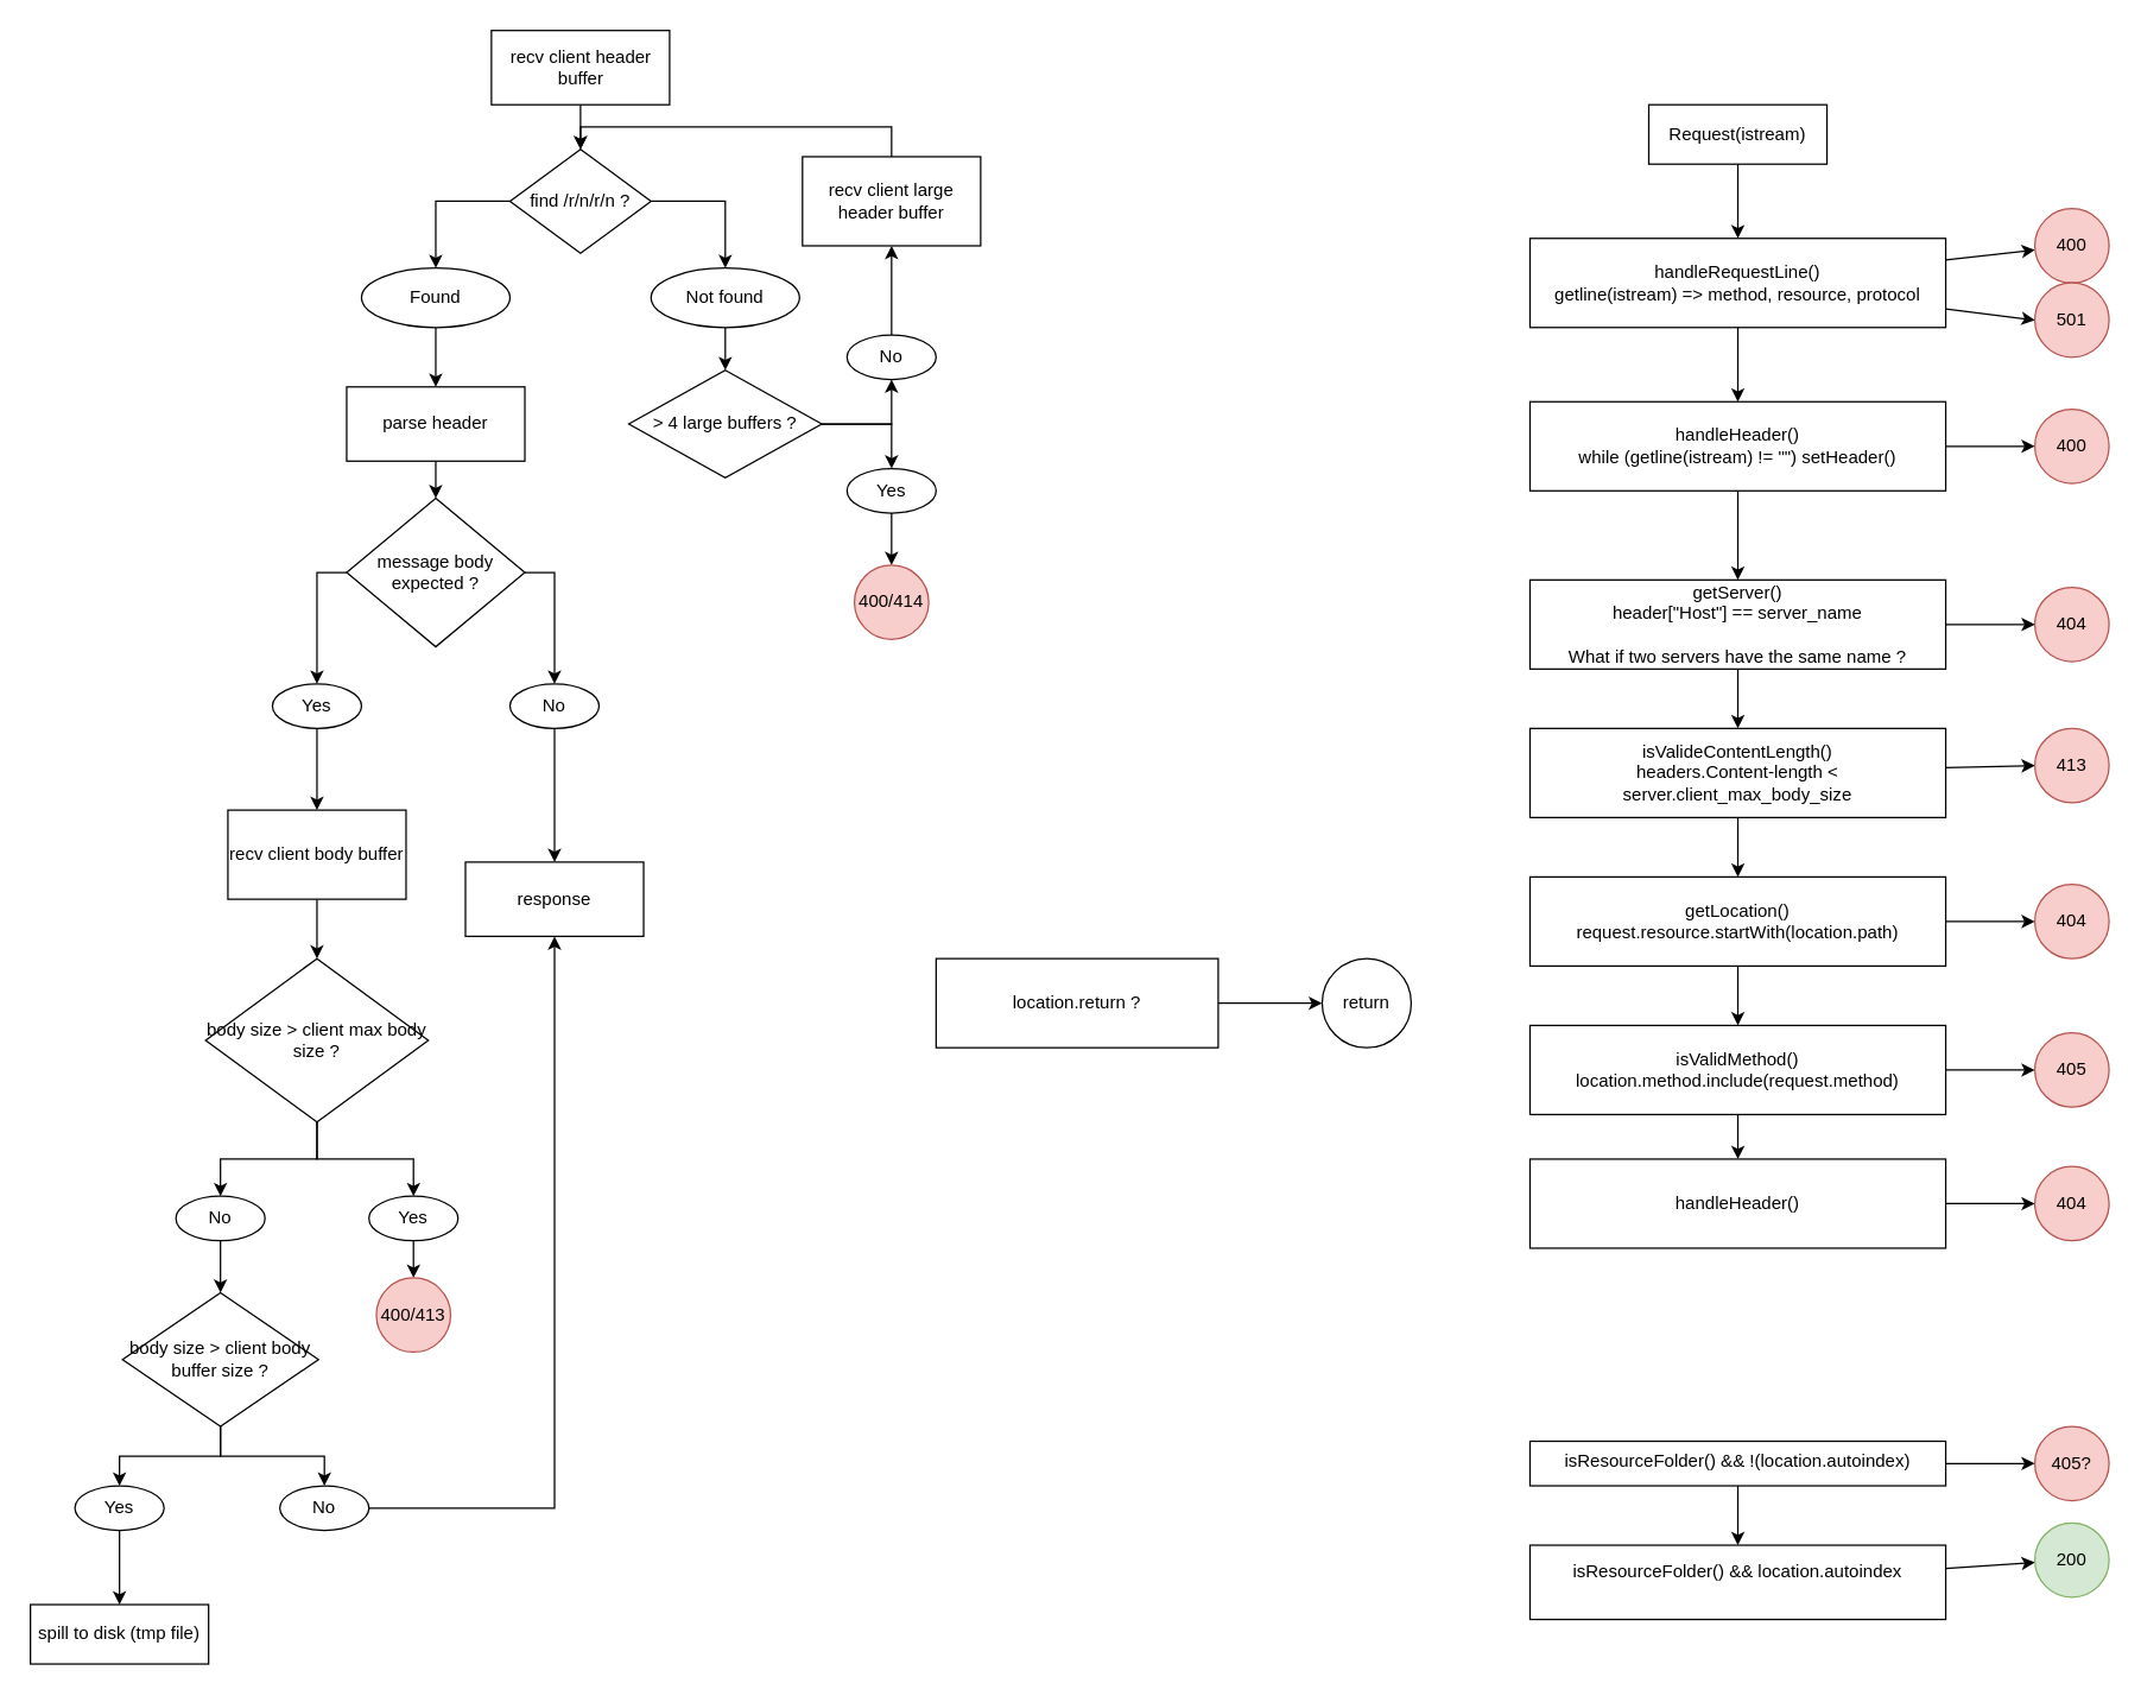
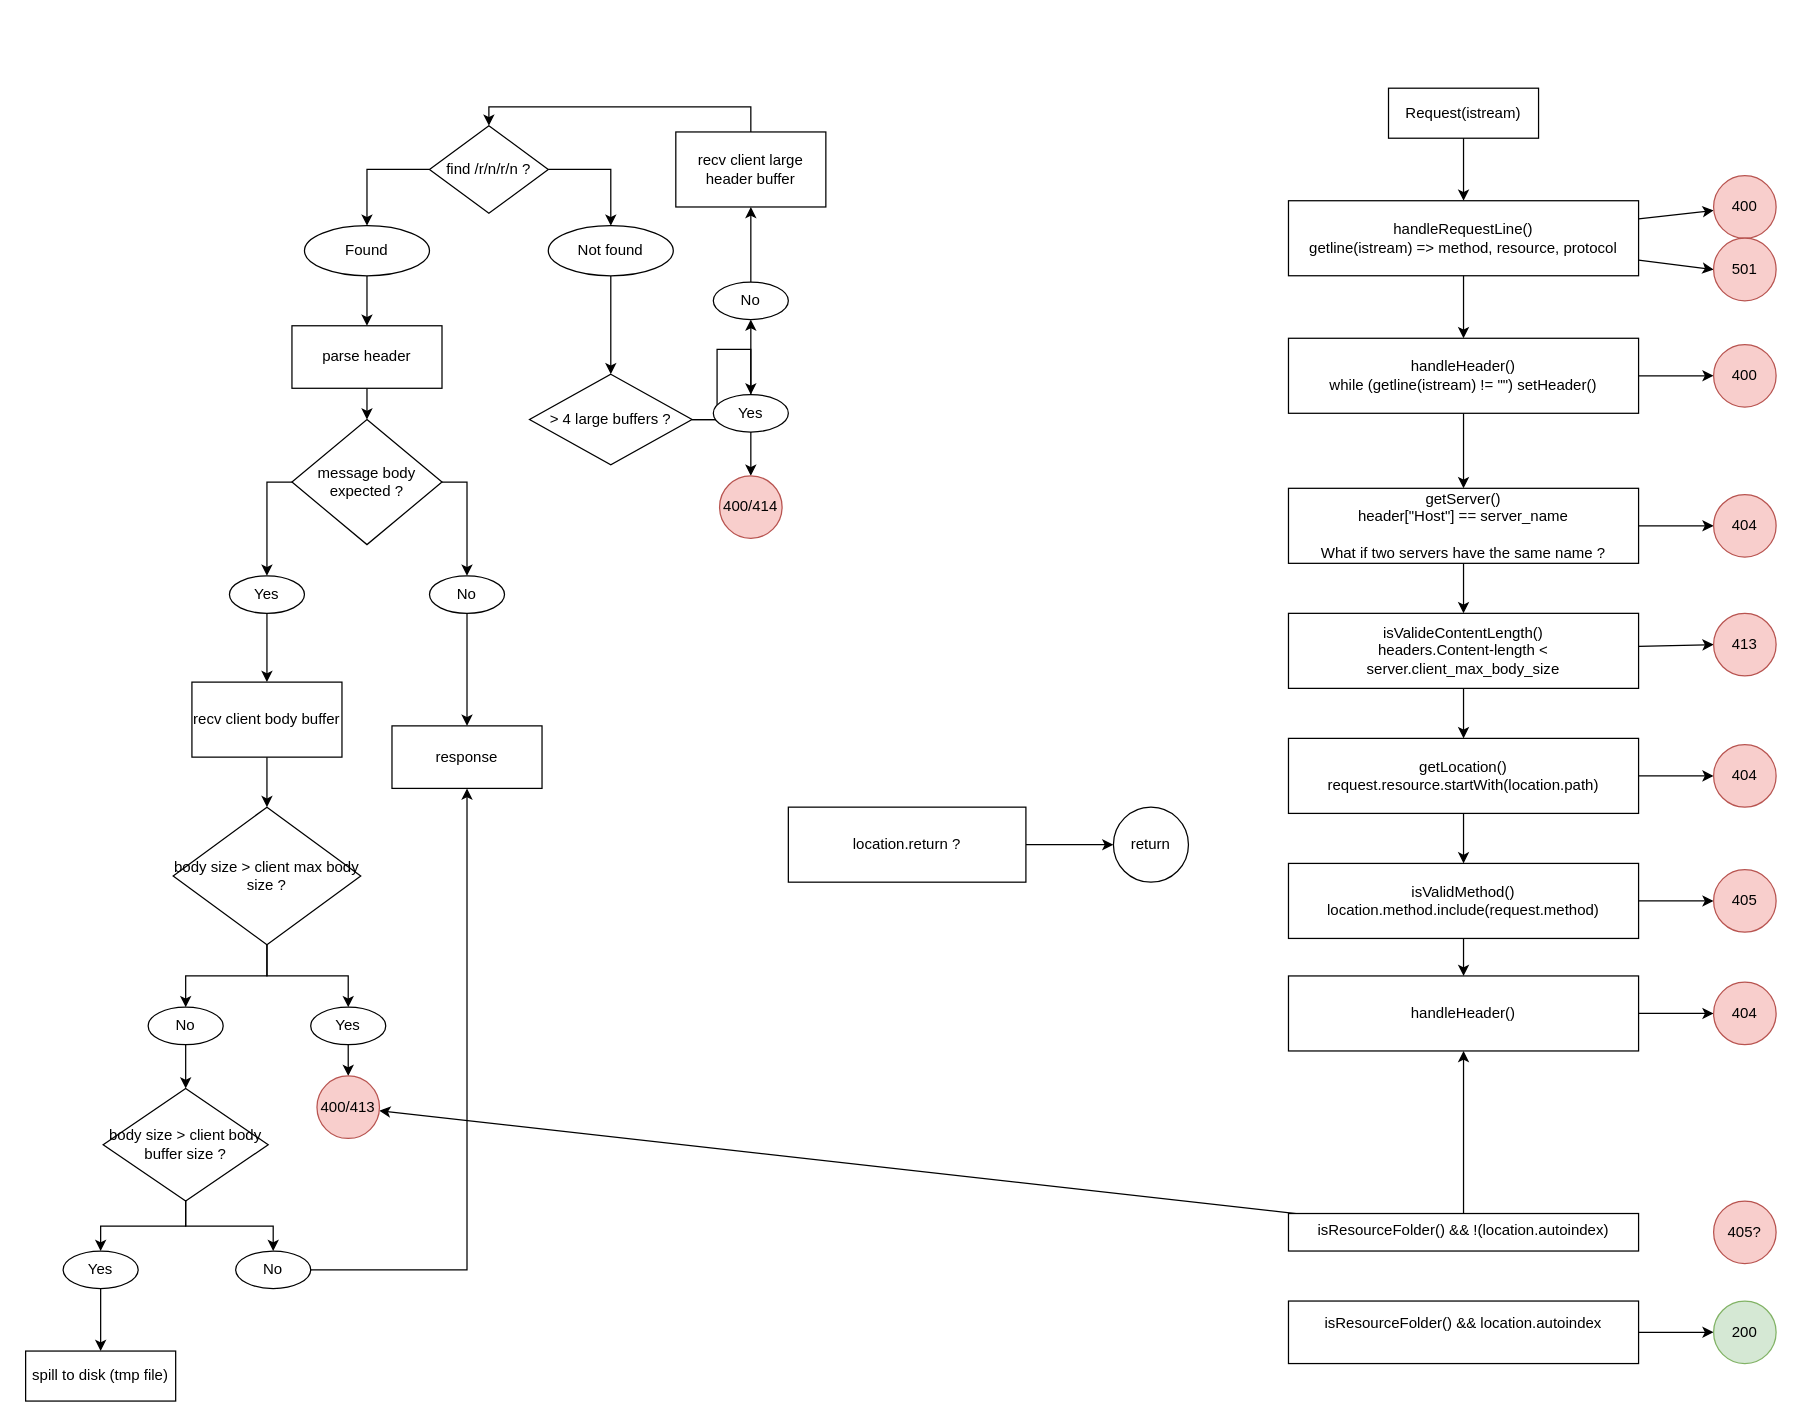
- <mxCell id="44" value="recv client header buffer" style="whiteSpace=wrap;html=1;" vertex="1" parent="1"><mxGeometry x="330.5" y="20" width="120" height="50" as="geometry" /></mxCell>
- <mxCell id="43" style="edgeStyle=orthogonalEdgeStyle;rounded=0;orthogonalLoop=1;jettySize=auto;html=1;exitX=0.5;exitY=1;exitDx=0;exitDy=0;entryX=0.5;entryY=0;entryDx=0;entryDy=0;" edge="1" parent="1" source="44" target="47"><mxGeometry relative="1" as="geometry" /></mxCell>
- <mxCell id="63" value="&amp;gt; 4 large buffers ?" style="rhombus;whiteSpace=wrap;html=1;" vertex="1" parent="1"><mxGeometry x="423" y="248.75" width="130" height="72.5" as="geometry" /></mxCell>
+ <mxCell id="63" value="&amp;gt; 4 large buffers ?" style="rhombus;whiteSpace=wrap;html=1;" vertex="1" parent="1"><mxGeometry x="423" y="298.75" width="130" height="72.5" as="geometry" /></mxCell>
- <mxCell id="38" value="" style="edgeStyle=none;html=1;" parent="1" source="40" target="41" edge="1"><mxGeometry relative="1" as="geometry" /></mxCell>
+ <mxCell id="38" value="" style="edgeStyle=none;html=1;" parent="1" source="40" target="35" edge="1"><mxGeometry relative="1" as="geometry" /></mxCell>
- <mxCell id="39" style="edgeStyle=none;html=1;entryX=0.5;entryY=0;entryDx=0;entryDy=0;" parent="1" source="40" target="33" edge="1"><mxGeometry relative="1" as="geometry" /></mxCell>
+ <mxCell id="39" style="edgeStyle=none;html=1;" parent="1" source="40" target="88" edge="1"><mxGeometry relative="1" as="geometry" /></mxCell>
- <mxCell id="37" value="200" style="ellipse;whiteSpace=wrap;html=1;fillColor=#d5e8d4;strokeColor=#82b366;" parent="1" vertex="1"><mxGeometry x="1370" y="1025" width="50" height="50" as="geometry" /></mxCell>
+ <mxCell id="37" value="200" style="ellipse;whiteSpace=wrap;html=1;fillColor=#d5e8d4;strokeColor=#82b366;" parent="1" vertex="1"><mxGeometry x="1370" y="1040" width="50" height="50" as="geometry" /></mxCell>
